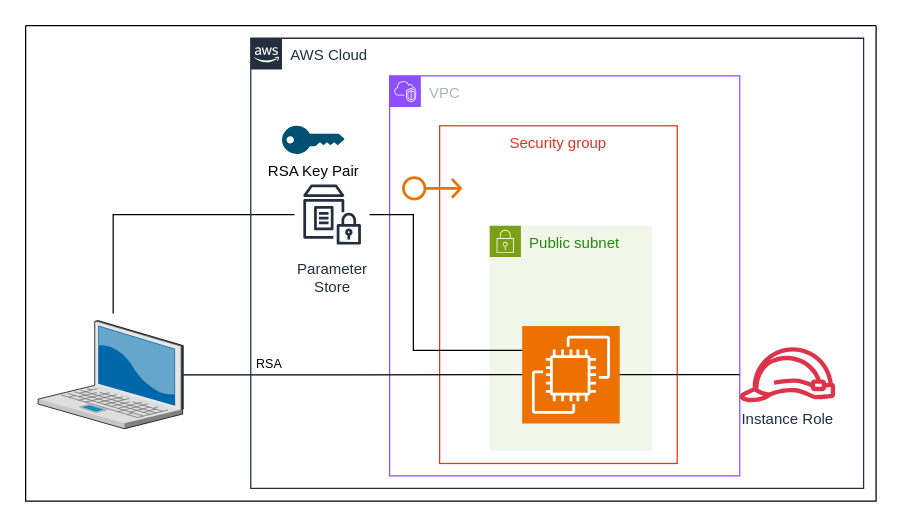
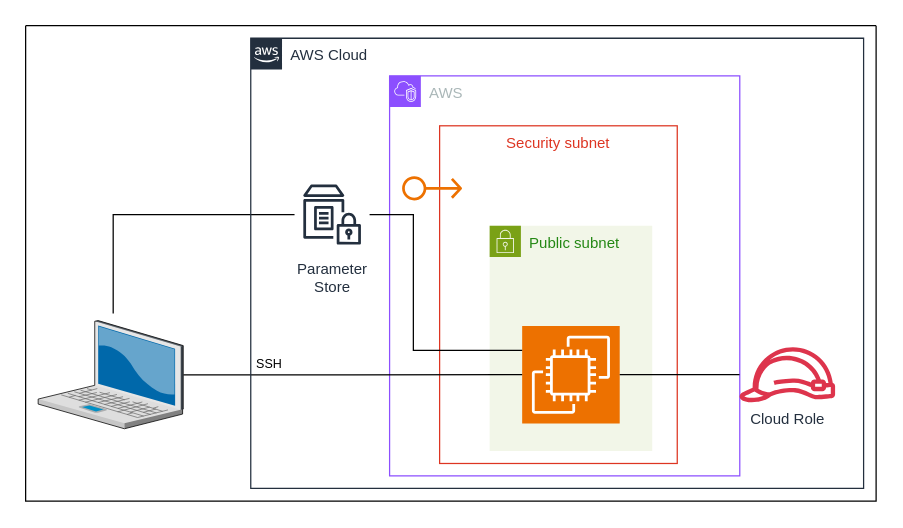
- <mxCell id="2" value="VPC" style="points=[[0,0],[0.25,0],[0.5,0],[0.75,0],[1,0],[1,0.25],[1,0.5],[1,0.75],[1,1],[0.75,1],[0.5,1],[0.25,1],[0,1],[0,0.75],[0,0.5],[0,0.25]];outlineConnect=0;gradientColor=none;html=1;whiteSpace=wrap;fontSize=12;fontStyle=0;container=1;pointerEvents=0;collapsible=0;recursiveResize=0;shape=mxgraph.aws4.group;grIcon=mxgraph.aws4.group_vpc2;strokeColor=#8C4FFF;fillColor=none;verticalAlign=top;align=left;spacingLeft=30;fontColor=#AAB7B8;dashed=0;" parent="1" vertex="1"><mxGeometry x="311" y="60" width="280" height="320" as="geometry" /></mxCell>
+ <mxCell id="2" value="AWS" style="points=[[0,0],[0.25,0],[0.5,0],[0.75,0],[1,0],[1,0.25],[1,0.5],[1,0.75],[1,1],[0.75,1],[0.5,1],[0.25,1],[0,1],[0,0.75],[0,0.5],[0,0.25]];outlineConnect=0;gradientColor=none;html=1;whiteSpace=wrap;fontSize=12;fontStyle=0;container=1;pointerEvents=0;collapsible=0;recursiveResize=0;shape=mxgraph.aws4.group;grIcon=mxgraph.aws4.group_vpc2;strokeColor=#8C4FFF;fillColor=none;verticalAlign=top;align=left;spacingLeft=30;fontColor=#AAB7B8;dashed=0;" parent="1" vertex="1"><mxGeometry x="311" y="60" width="280" height="320" as="geometry" /></mxCell>
- <mxCell id="8" value="RSA Key Pair" style="points=[[0,0.5,0],[0.24,0,0],[0.5,0.28,0],[0.995,0.475,0],[0.5,0.72,0],[0.24,1,0]];verticalLabelPosition=bottom;sketch=0;html=1;verticalAlign=top;aspect=fixed;align=center;pointerEvents=1;shape=mxgraph.cisco19.key;fillColor=#005073;strokeColor=none;" parent="1" vertex="1"><mxGeometry x="225" y="100" width="50" height="22.5" as="geometry" /></mxCell>
- <mxCell id="3" value="Security group" style="fillColor=none;strokeColor=#DD3522;verticalAlign=top;fontStyle=0;fontColor=#DD3522;whiteSpace=wrap;html=1;" parent="2" vertex="1"><mxGeometry x="40" y="40" width="190" height="270" as="geometry" /></mxCell>
+ <mxCell id="3" value="Security subnet" style="fillColor=none;strokeColor=#DD3522;verticalAlign=top;fontStyle=0;fontColor=#DD3522;whiteSpace=wrap;html=1;" parent="2" vertex="1"><mxGeometry x="40" y="40" width="190" height="270" as="geometry" /></mxCell>
- <mxCell id="13" value="&lt;font style=&quot;font-size: 10px;&quot;&gt;RSA&lt;/font&gt;" style="text;html=1;align=center;verticalAlign=middle;whiteSpace=wrap;rounded=0;" parent="1" vertex="1"><mxGeometry x="185" y="275" width="60" height="30" as="geometry" /></mxCell>
+ <mxCell id="13" value="&lt;font style=&quot;font-size: 10px;&quot;&gt;SSH&lt;/font&gt;" style="text;html=1;align=center;verticalAlign=middle;whiteSpace=wrap;rounded=0;" parent="1" vertex="1"><mxGeometry x="185" y="275" width="60" height="30" as="geometry" /></mxCell>
- <mxCell id="17" value="Instance Role" style="sketch=0;outlineConnect=0;fontColor=#232F3E;gradientColor=none;fillColor=#DD344C;strokeColor=none;dashed=0;verticalLabelPosition=bottom;verticalAlign=top;align=center;html=1;fontSize=12;fontStyle=0;aspect=fixed;pointerEvents=1;shape=mxgraph.aws4.role;" parent="16" vertex="1"><mxGeometry x="570" y="257" width="78" height="44" as="geometry" /></mxCell>
+ <mxCell id="17" value="Cloud Role" style="sketch=0;outlineConnect=0;fontColor=#232F3E;gradientColor=none;fillColor=#DD344C;strokeColor=none;dashed=0;verticalLabelPosition=bottom;verticalAlign=top;align=center;html=1;fontSize=12;fontStyle=0;aspect=fixed;pointerEvents=1;shape=mxgraph.aws4.role;" parent="16" vertex="1"><mxGeometry x="570" y="257" width="78" height="44" as="geometry" /></mxCell>
